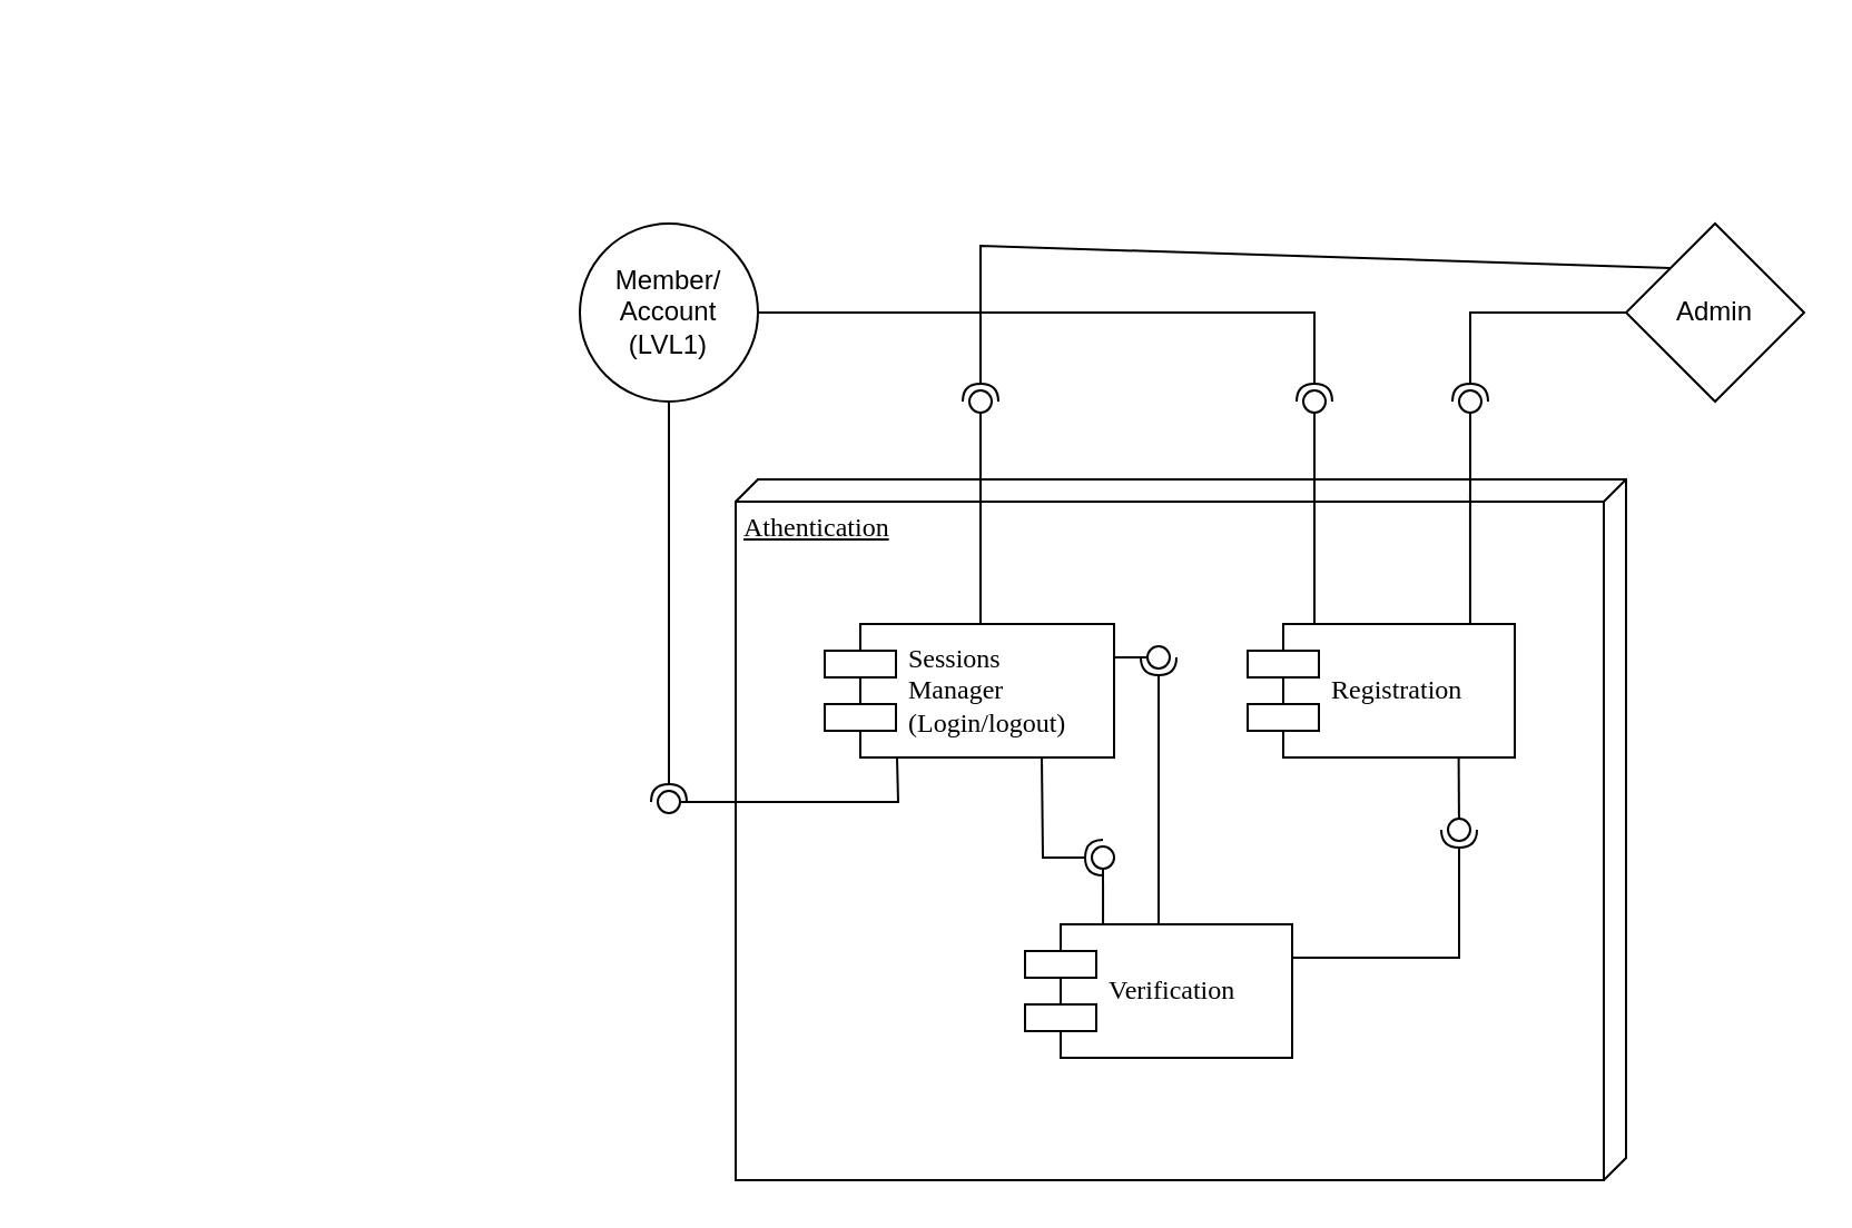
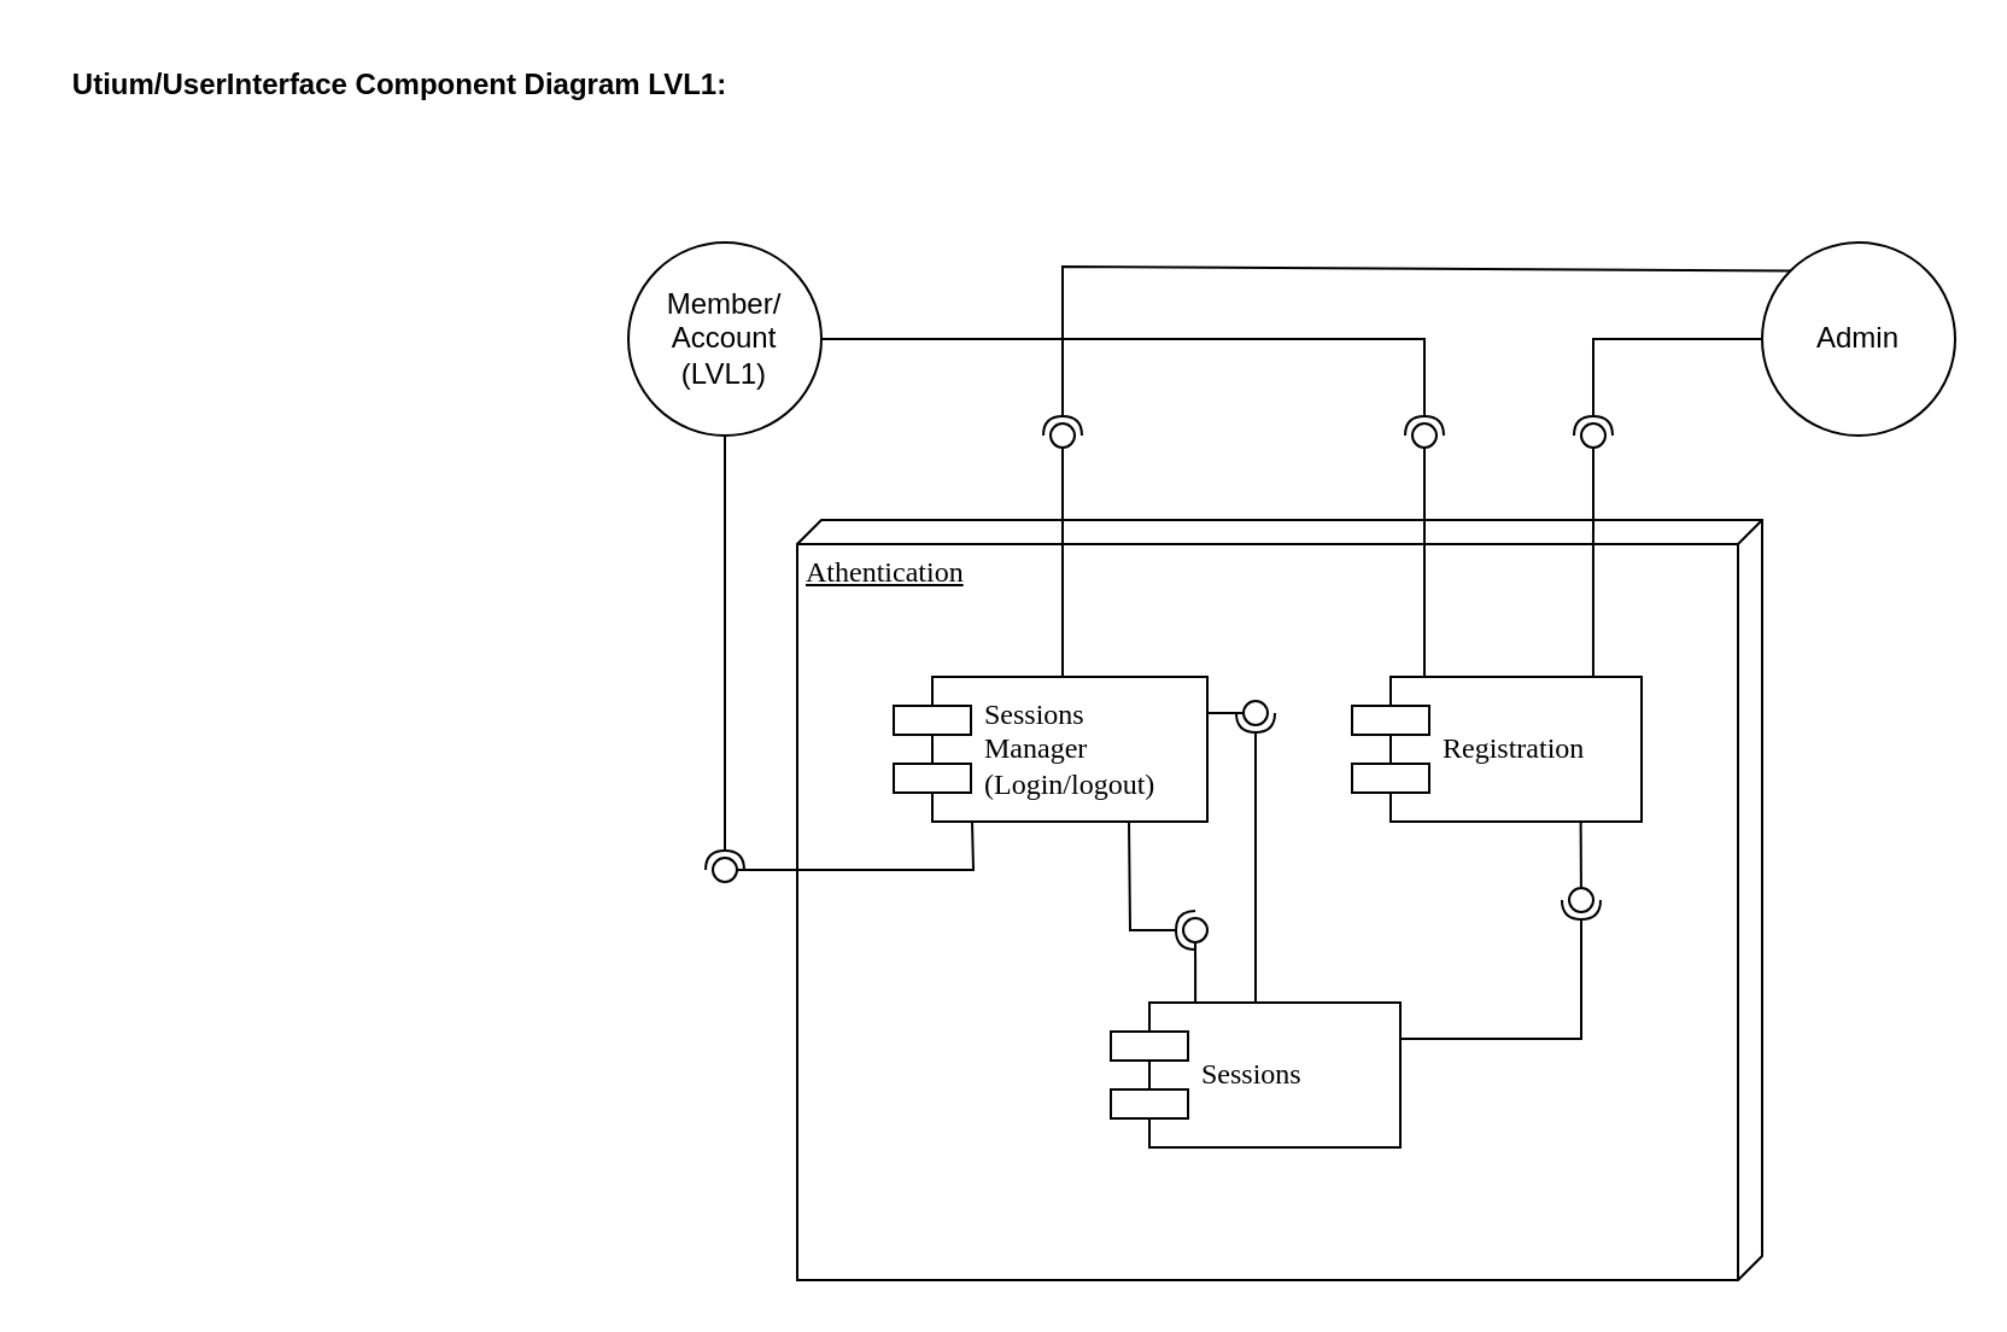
+ <mxCell id="4" value="&lt;b&gt;Utium/UserInterface Component Diagram LVL1:&lt;/b&gt;" style="text;html=1;align=center;verticalAlign=middle;resizable=0;points=[];autosize=1;strokeColor=none;fillColor=none;" vertex="1" parent="1"><mxGeometry width="290" height="30" as="geometry" x="20" y="20" /></mxCell>
- <mxCell id="20" value="Admin" style="rhombus;whiteSpace=wrap;html=1;aspect=fixed;" vertex="1" parent="1"><mxGeometry x="730" y="100" width="80" height="80" as="geometry" /></mxCell>
+ <mxCell id="20" value="Admin" style="ellipse;whiteSpace=wrap;html=1;aspect=fixed;" vertex="1" parent="1"><mxGeometry x="730" y="100" width="80" height="80" as="geometry" /></mxCell>
- <mxCell id="6" value="Verification" style="shape=component;align=left;spacingLeft=36;rounded=0;shadow=0;comic=0;labelBackgroundColor=none;strokeWidth=1;fontFamily=Verdana;fontSize=12;html=1;" vertex="1" parent="1"><mxGeometry x="460" y="415" width="120" height="60" as="geometry" /></mxCell>
+ <mxCell id="6" value="Sessions" style="shape=component;align=left;spacingLeft=36;rounded=0;shadow=0;comic=0;labelBackgroundColor=none;strokeWidth=1;fontFamily=Verdana;fontSize=12;html=1;" vertex="1" parent="1"><mxGeometry x="460" y="415" width="120" height="60" as="geometry" /></mxCell>
